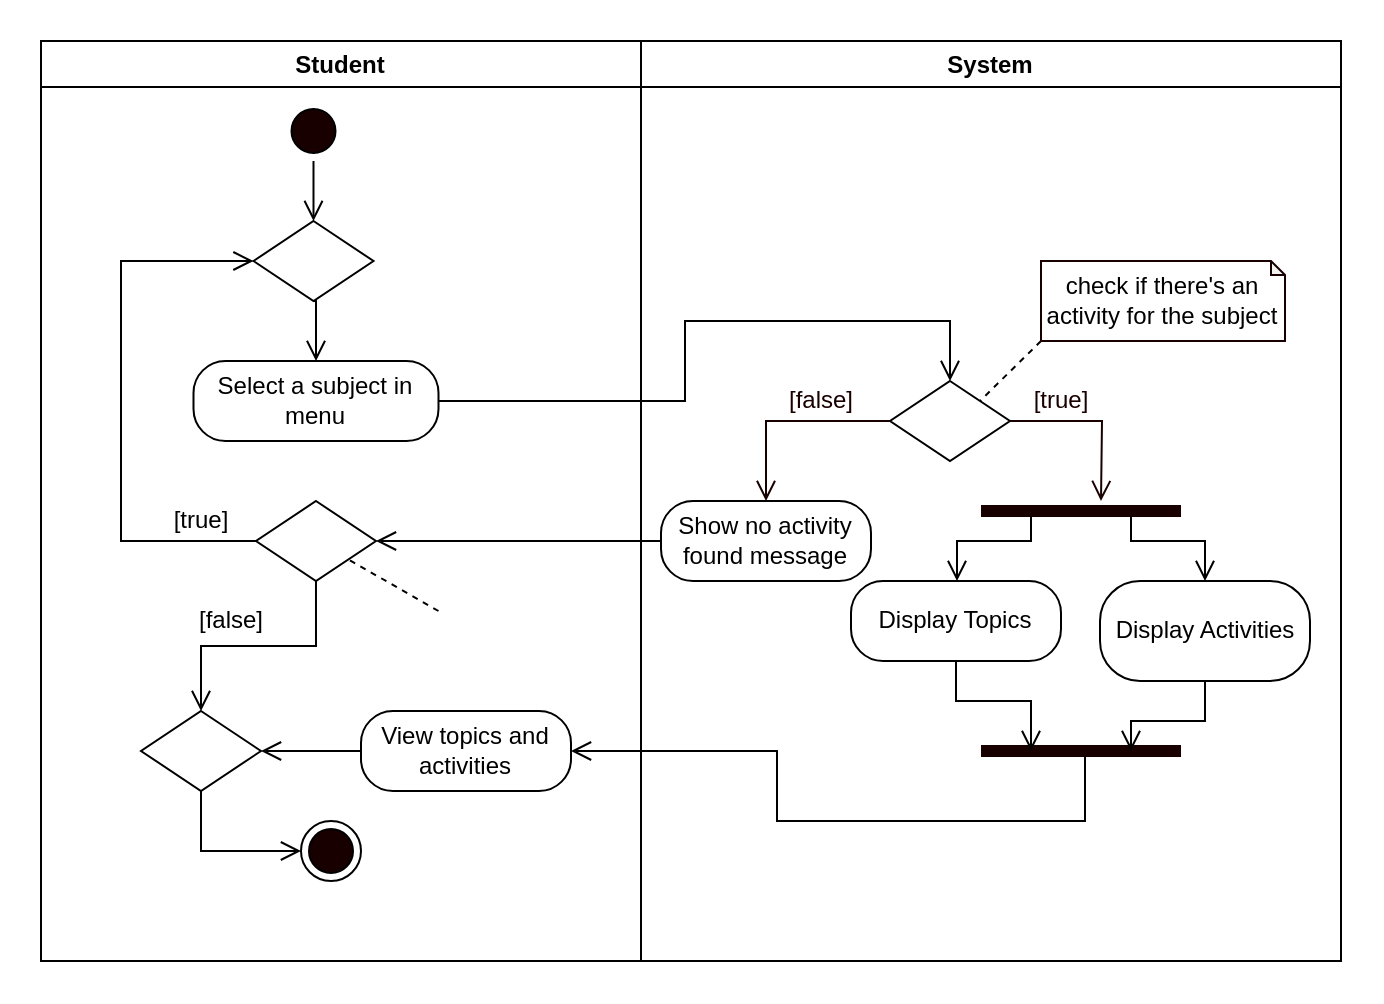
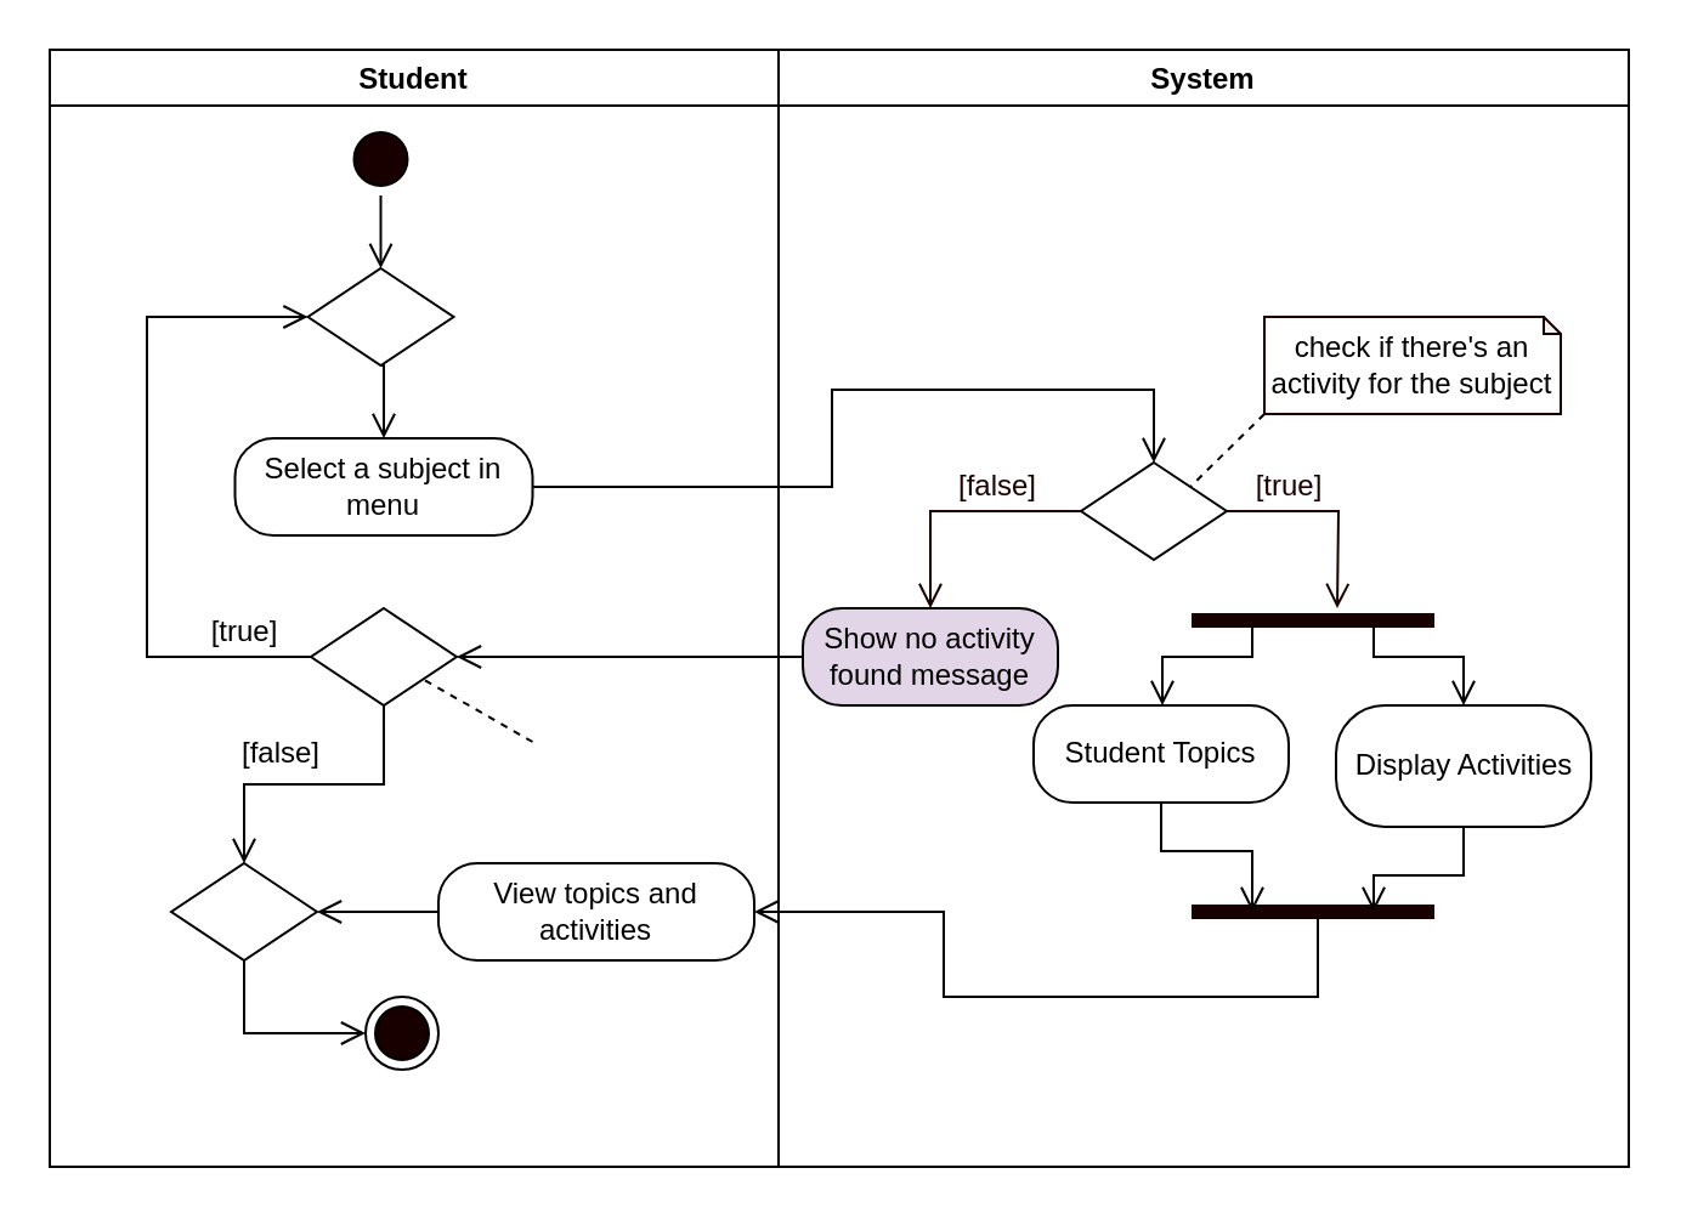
- <mxCell id="22" value="Show no activity found message" style="rounded=1;whiteSpace=wrap;html=1;arcSize=40;" parent="18" vertex="1"><mxGeometry x="10" y="230" width="105" height="40" as="geometry" /></mxCell>
+ <mxCell id="22" value="Show no activity found message" style="rounded=1;whiteSpace=wrap;html=1;arcSize=40;fillColor=#e1d5e7;" parent="18" vertex="1"><mxGeometry x="10" y="230" width="105" height="40" as="geometry" /></mxCell>
- <mxCell id="30" value="Display Topics" style="rounded=1;whiteSpace=wrap;html=1;arcSize=40;" parent="18" vertex="1"><mxGeometry x="105" y="270" width="105" height="40" as="geometry" /></mxCell>
+ <mxCell id="30" value="Student Topics" style="rounded=1;whiteSpace=wrap;html=1;arcSize=40;" parent="18" vertex="1"><mxGeometry x="105" y="270" width="105" height="40" as="geometry" /></mxCell>
- <mxCell id="13" value="View topics and activities" style="rounded=1;whiteSpace=wrap;html=1;arcSize=40;" parent="2" vertex="1"><mxGeometry x="160" y="335" width="105" height="40" as="geometry" /></mxCell>
+ <mxCell id="13" value="View topics and activities" style="rounded=1;whiteSpace=wrap;html=1;arcSize=40;" parent="2" vertex="1"><mxGeometry x="160" y="335" width="130" height="40" as="geometry" /></mxCell>
